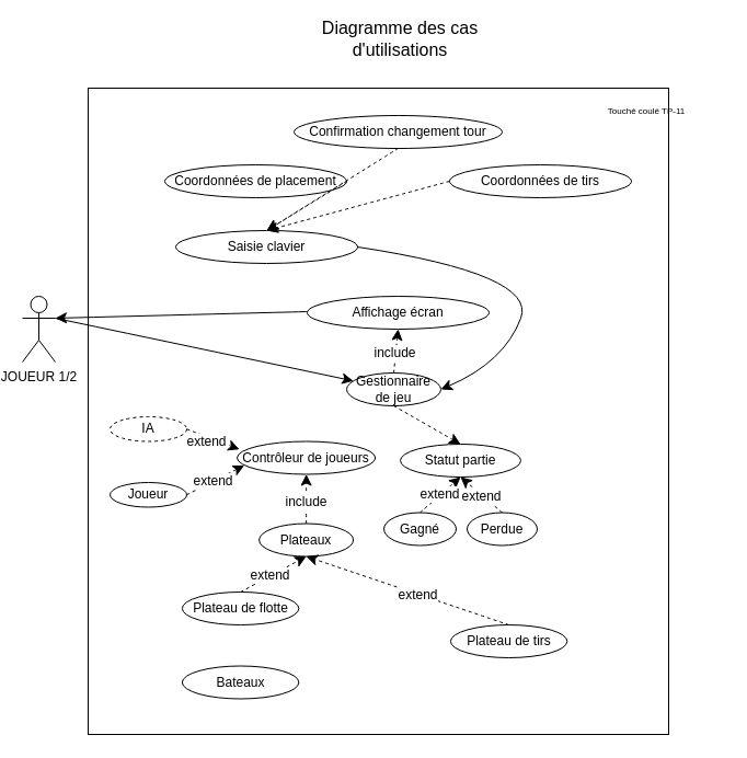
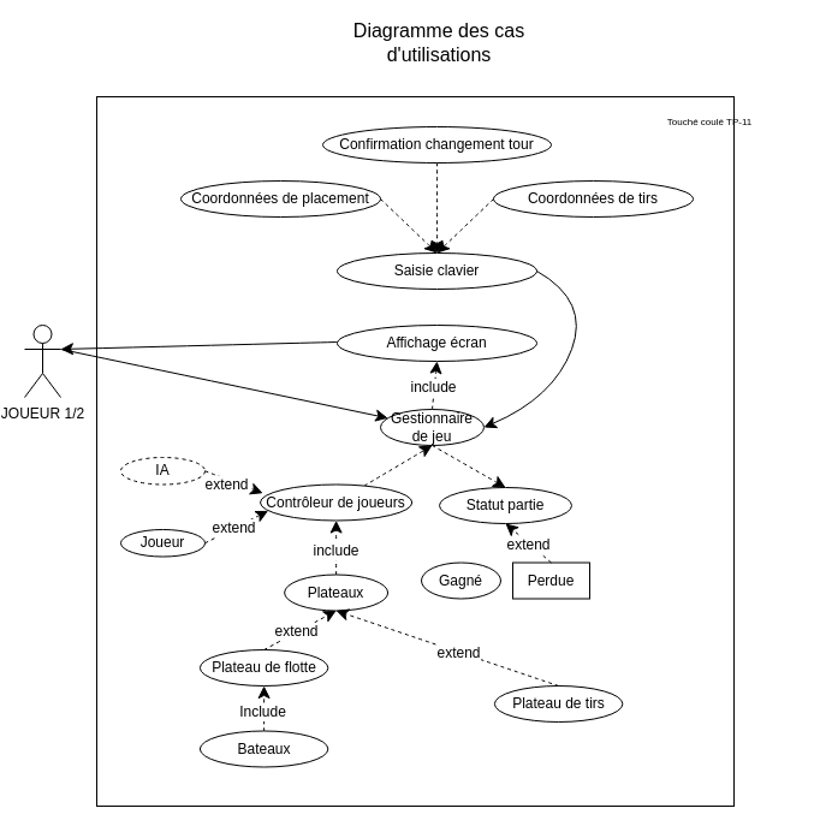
- <mxCell id="6" value="Saisie clavier" style="ellipse;whiteSpace=wrap;html=1;" vertex="1" parent="1"><mxGeometry x="160" y="210" width="166" height="30" as="geometry" /></mxCell>
+ <mxCell id="6" value="Saisie clavier" style="ellipse;whiteSpace=wrap;html=1;" vertex="1" parent="1"><mxGeometry x="280" y="210" width="166" height="30" as="geometry" /></mxCell>
+ <mxCell id="38" style="edgeStyle=none;curved=1;rounded=0;orthogonalLoop=1;jettySize=auto;html=1;entryX=0.5;entryY=1;entryDx=0;entryDy=0;fontSize=12;startSize=8;endSize=8;dashed=1;" edge="1" parent="1" source="39" target="31"><mxGeometry relative="1" as="geometry" /></mxCell>
- <mxCell id="23" value="" style="endArrow=classic;html=1;rounded=0;fontSize=12;startSize=8;endSize=8;curved=1;exitX=0.5;exitY=0;exitDx=0;exitDy=0;dashed=1;entryX=0.5;entryY=1;entryDx=0;entryDy=0;" edge="1" parent="1" source="15" target="14"><mxGeometry width="50" height="50" relative="1" as="geometry"><mxPoint x="476.71" y="457.5" as="sourcePoint" /><mxPoint x="476.71" y="377.5" as="targetPoint" /></mxGeometry></mxCell>
- <mxCell id="24" value="extend" style="edgeLabel;html=1;align=center;verticalAlign=middle;resizable=0;points=[];fontSize=12;" vertex="1" connectable="0" parent="23"><mxGeometry x="-0.018" y="1" relative="1" as="geometry"><mxPoint as="offset" /></mxGeometry></mxCell>
- <mxCell id="16" value="Perdue" style="ellipse;whiteSpace=wrap;html=1;" vertex="1" parent="1"><mxGeometry x="426" y="467.5" width="64" height="30" as="geometry" /></mxCell>
+ <mxCell id="16" value="Perdue" style="whiteSpace=wrap;html=1;rounded=0;" vertex="1" parent="1"><mxGeometry x="426" y="467.5" width="64" height="30" as="geometry" /></mxCell>
+ <mxCell id="35" style="edgeStyle=none;curved=1;rounded=0;orthogonalLoop=1;jettySize=auto;html=1;fontSize=12;startSize=8;endSize=8;entryX=0.5;entryY=1;entryDx=0;entryDy=0;dashed=1;" edge="1" parent="1" source="37" target="27"><mxGeometry relative="1" as="geometry" /></mxCell>
+ <mxCell id="36" value="Include" style="edgeLabel;html=1;align=center;verticalAlign=middle;resizable=0;points=[];fontSize=12;" vertex="1" connectable="0" parent="35"><mxGeometry x="-0.131" y="2" relative="1" as="geometry"><mxPoint as="offset" /></mxGeometry></mxCell>
